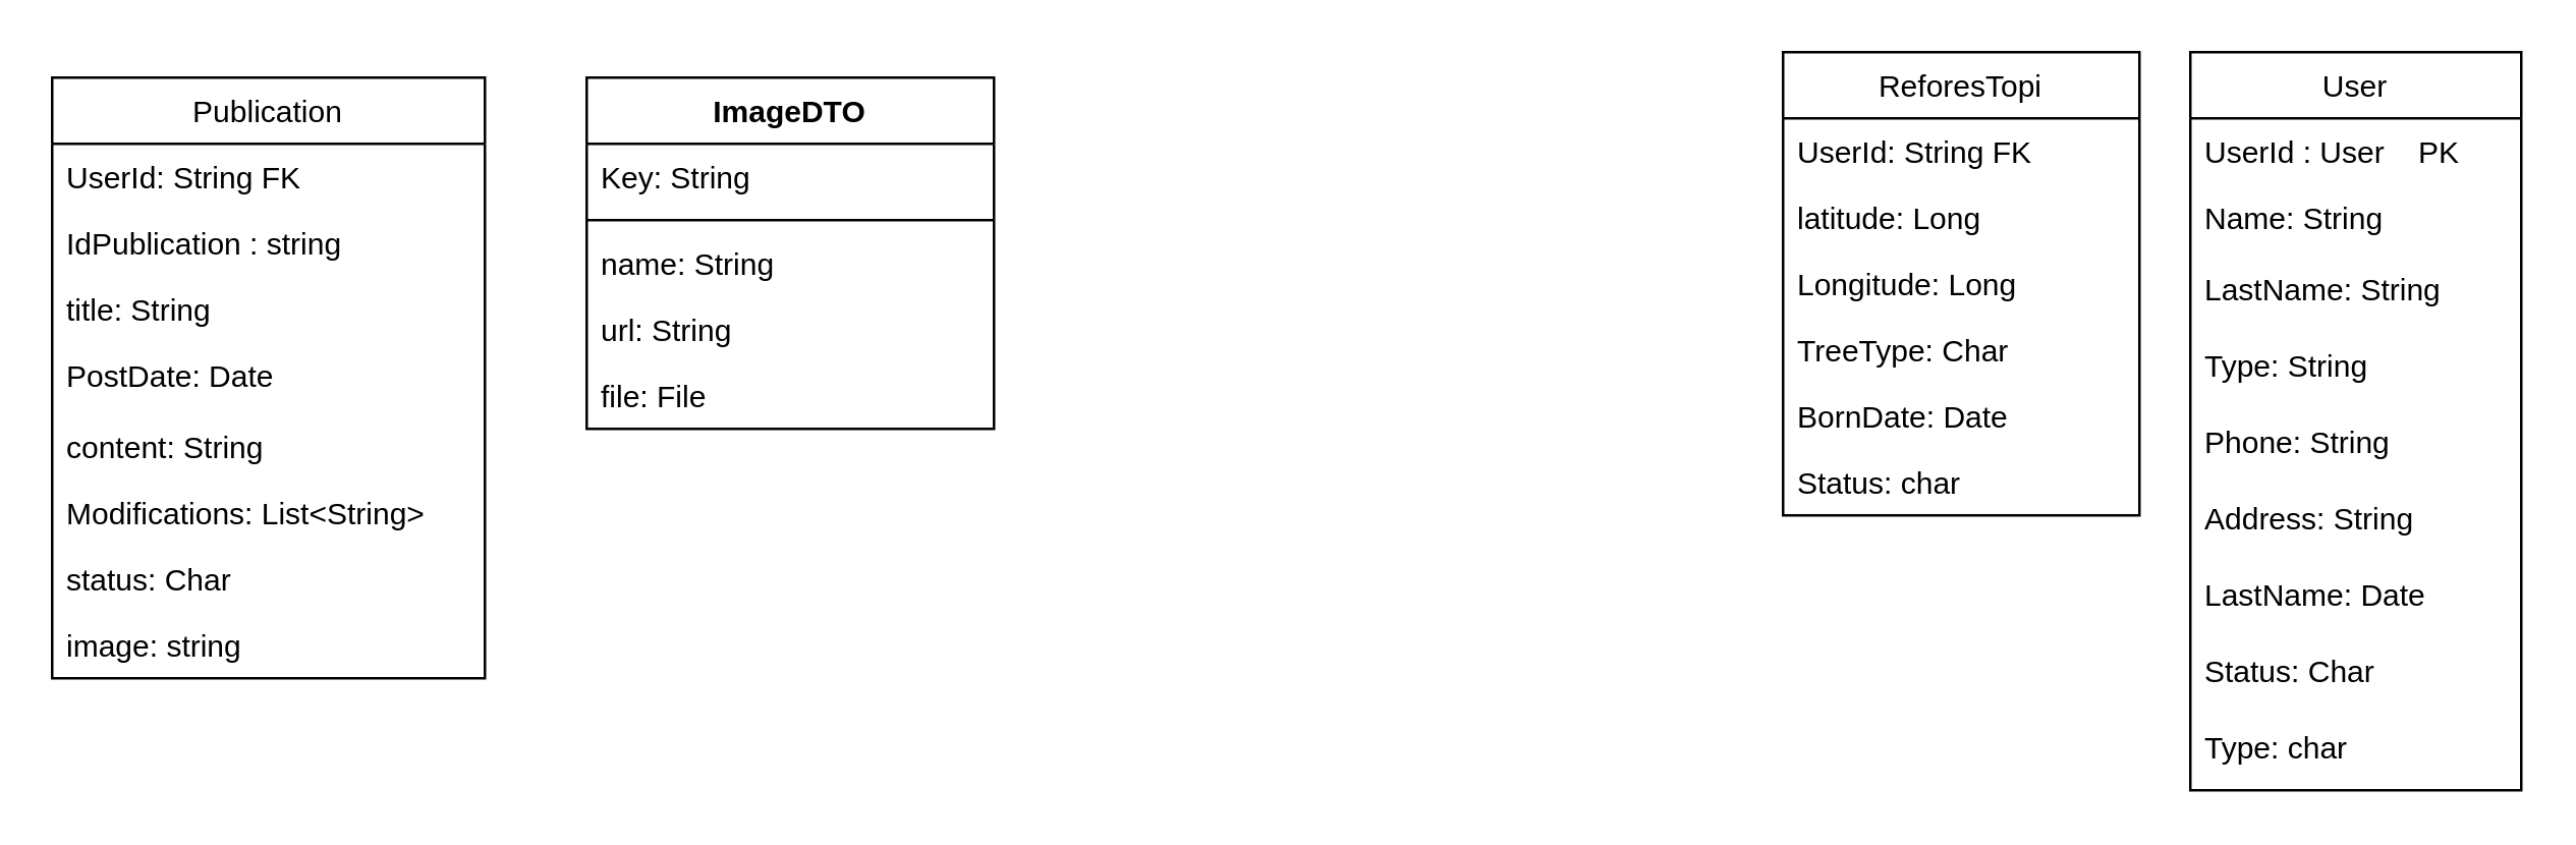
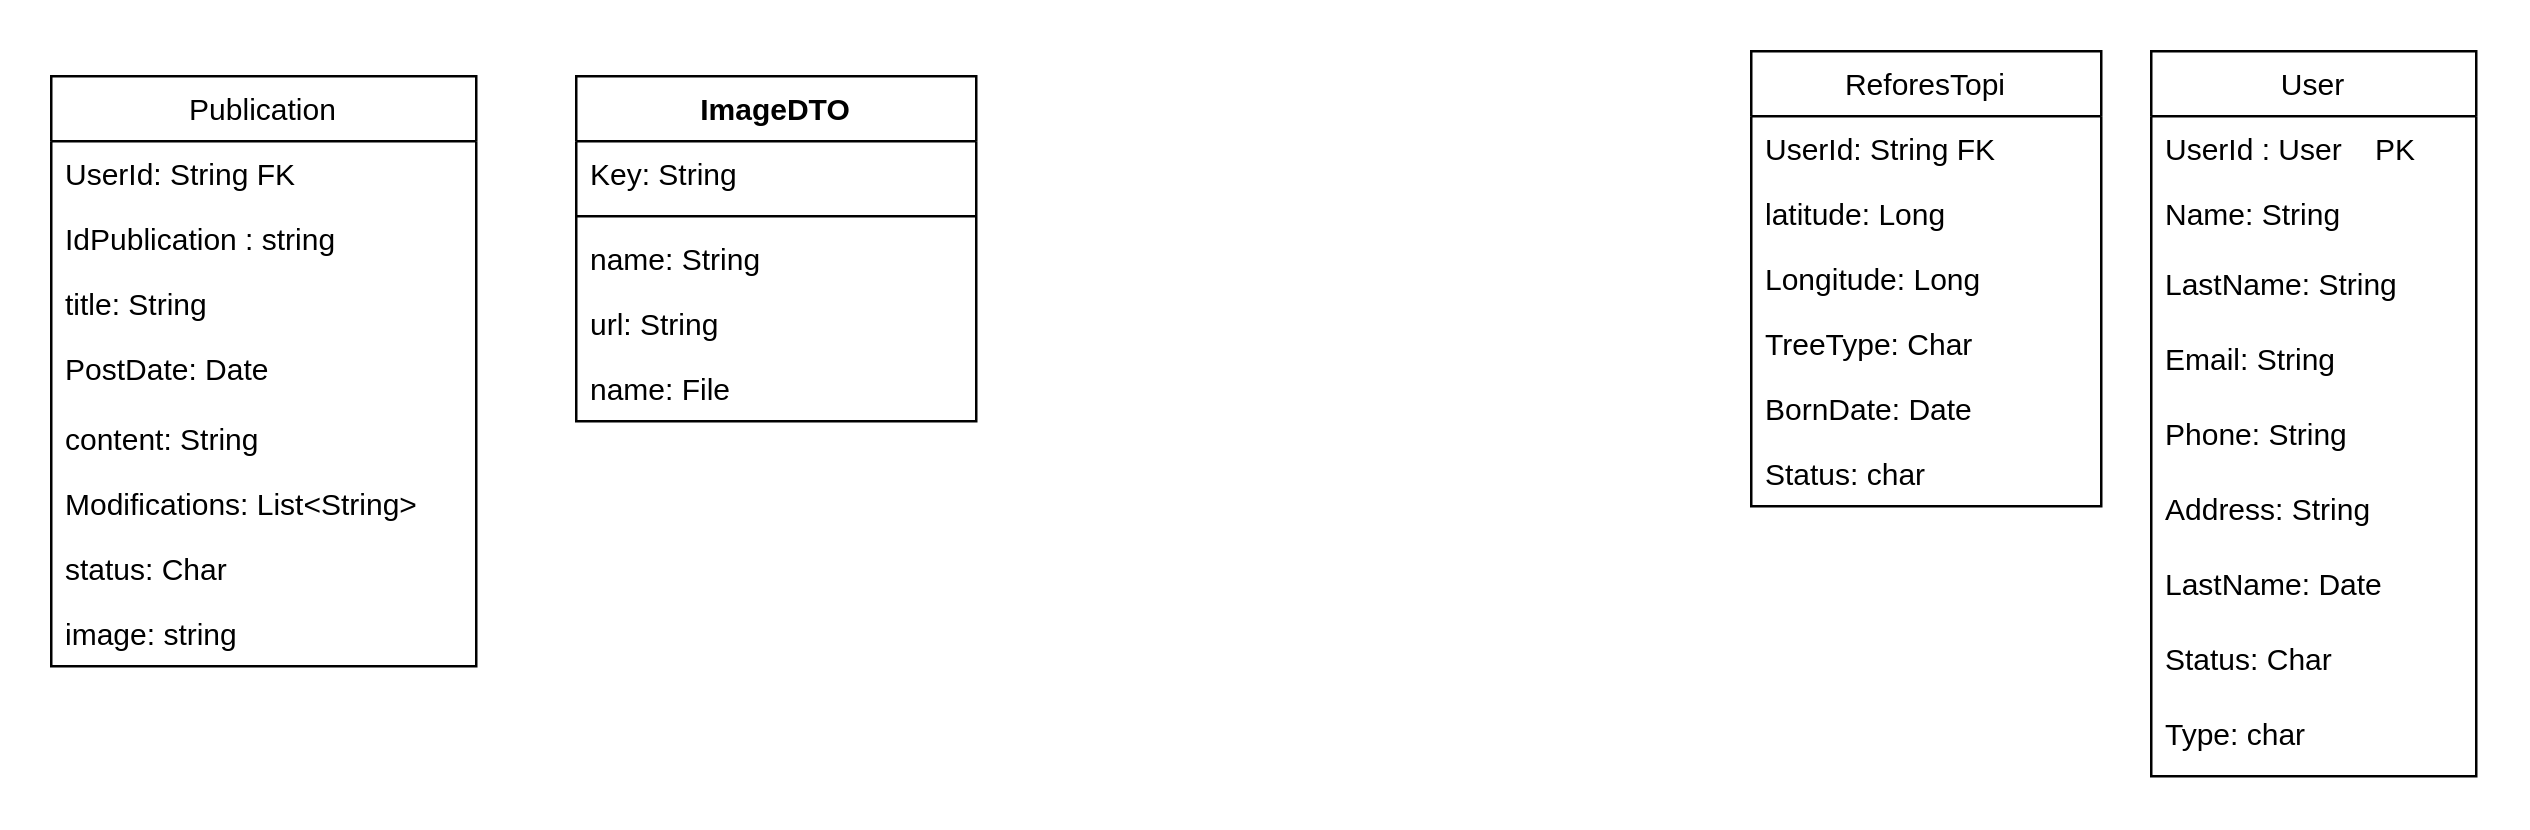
- <mxCell id="6" value="Type: String" style="text;strokeColor=none;fillColor=none;align=left;verticalAlign=top;spacingLeft=4;spacingRight=4;overflow=hidden;rotatable=0;points=[[0,0.5],[1,0.5]];portConstraint=eastwest;" parent="2" vertex="1"><mxGeometry y="110" width="130" height="30" as="geometry" /></mxCell>
+ <mxCell id="6" value="Email: String" style="text;strokeColor=none;fillColor=none;align=left;verticalAlign=top;spacingLeft=4;spacingRight=4;overflow=hidden;rotatable=0;points=[[0,0.5],[1,0.5]];portConstraint=eastwest;" parent="2" vertex="1"><mxGeometry y="110" width="130" height="30" as="geometry" /></mxCell>
- <mxCell id="33" value="file: File" style="text;strokeColor=none;fillColor=none;align=left;verticalAlign=top;spacingLeft=4;spacingRight=4;overflow=hidden;rotatable=0;points=[[0,0.5],[1,0.5]];portConstraint=eastwest;" parent="28" vertex="1"><mxGeometry y="112" width="160" height="26" as="geometry" /></mxCell>
+ <mxCell id="33" value="name: File" style="text;strokeColor=none;fillColor=none;align=left;verticalAlign=top;spacingLeft=4;spacingRight=4;overflow=hidden;rotatable=0;points=[[0,0.5],[1,0.5]];portConstraint=eastwest;" parent="28" vertex="1"><mxGeometry y="112" width="160" height="26" as="geometry" /></mxCell>
